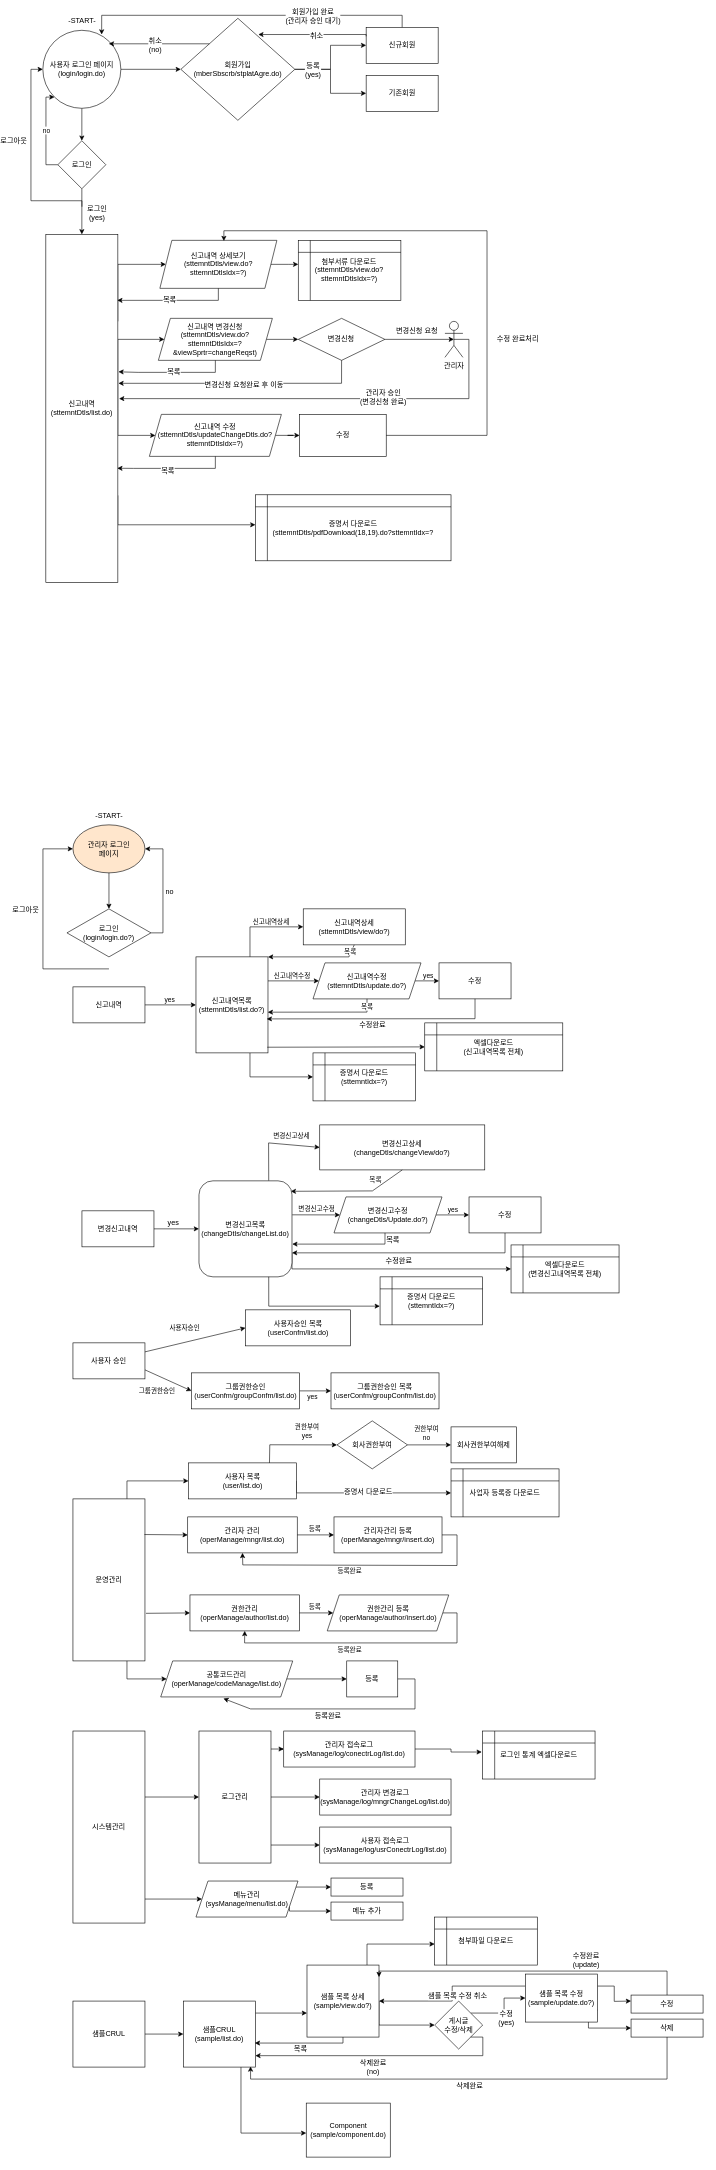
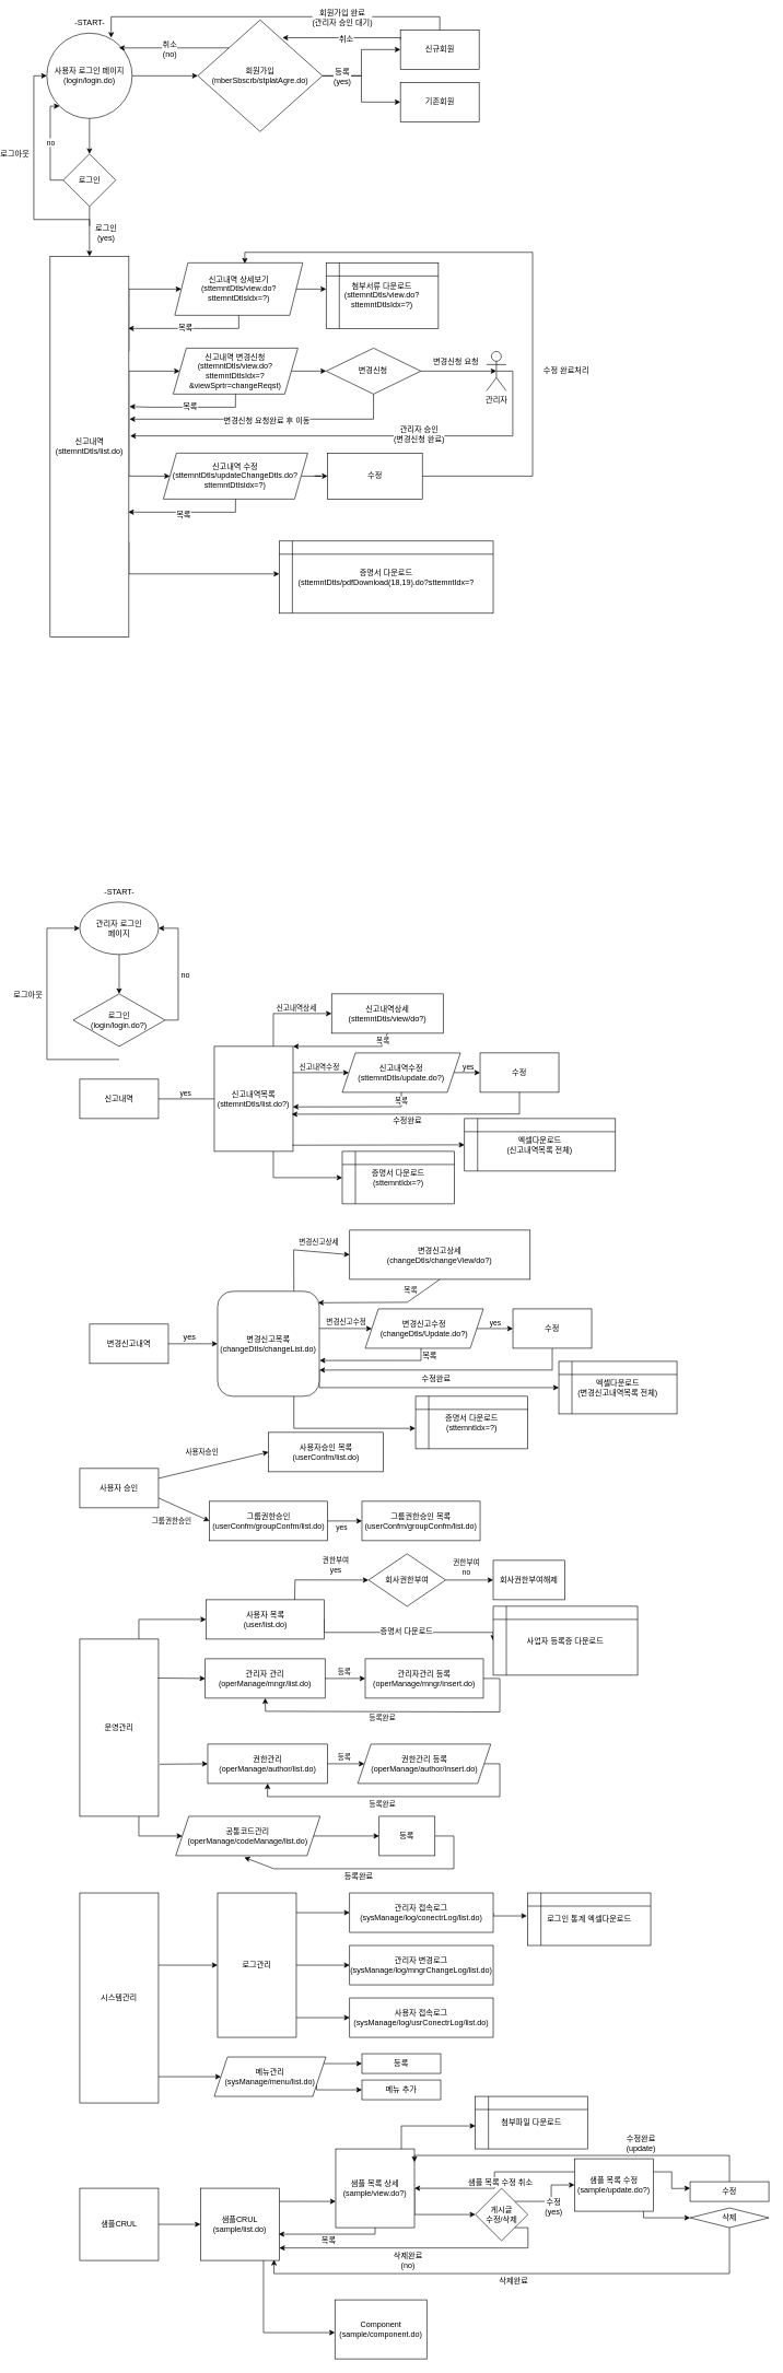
- <mxCell id="2" value="관리자 로그인&lt;div&gt;페이지&lt;/div&gt;" style="ellipse;whiteSpace=wrap;html=1;fillColor=#ffe6cc;" parent="1" vertex="1"><mxGeometry x="90" y="1374" width="120" height="80" as="geometry" /></mxCell>
+ <mxCell id="2" value="관리자 로그인&lt;div&gt;페이지&lt;/div&gt;" style="ellipse;whiteSpace=wrap;html=1;" parent="1" vertex="1"><mxGeometry x="90" y="1374" width="120" height="80" as="geometry" /></mxCell>
- <mxCell id="27" value="" style="endArrow=classic;html=1;rounded=0;exitX=1;exitY=0.5;exitDx=0;exitDy=0;entryX=0;entryY=0.5;entryDx=0;entryDy=0;" parent="1" source="26" target="67" edge="1"><mxGeometry width="50" height="50" relative="1" as="geometry"><mxPoint x="60" y="1684" as="sourcePoint" /><mxPoint x="270" y="1674" as="targetPoint" /></mxGeometry></mxCell>
+ <mxCell id="27" value="" style="endArrow=none;html=1;rounded=0;exitX=1;exitY=0.5;exitDx=0;exitDy=0;entryX=0;entryY=0.5;entryDx=0;entryDy=0;" parent="1" source="26" target="67" edge="1"><mxGeometry width="50" height="50" relative="1" as="geometry"><mxPoint x="60" y="1684" as="sourcePoint" /><mxPoint x="270" y="1674" as="targetPoint" /></mxGeometry></mxCell>
- <mxCell id="193" value="사업자 등록증 다운로드" style="shape=internalStorage;whiteSpace=wrap;html=1;backgroundOutline=1;strokeColor=default;align=center;verticalAlign=middle;fontFamily=Helvetica;fontSize=12;fontColor=default;fillColor=default;" parent="1" vertex="1"><mxGeometry x="720" y="2447.2" width="180" height="80" as="geometry" /></mxCell>
+ <mxCell id="193" value="사업자 등록증 다운로드" style="shape=internalStorage;whiteSpace=wrap;html=1;backgroundOutline=1;strokeColor=default;align=center;verticalAlign=middle;fontFamily=Helvetica;fontSize=12;fontColor=default;fillColor=default;" parent="1" vertex="1"><mxGeometry x="720" y="2447.2" width="220" height="105" as="geometry" /></mxCell>
- <mxCell id="98" value="관리자 접속로그&lt;div&gt;(sysManage/log/conectrLog/list.do)&lt;/div&gt;" style="whiteSpace=wrap;html=1;rounded=0;" parent="1" vertex="1"><mxGeometry x="441.25" y="2884" width="218.75" height="60" as="geometry" /></mxCell>
+ <mxCell id="98" value="관리자 접속로그&lt;div&gt;(sysManage/log/conectrLog/list.do)&lt;/div&gt;" style="whiteSpace=wrap;html=1;rounded=0;" parent="1" vertex="1"><mxGeometry x="501.25" y="2884" width="218.75" height="60" as="geometry" /></mxCell>
- <mxCell id="132" value="삭제" style="rounded=0;whiteSpace=wrap;html=1;strokeColor=default;align=center;verticalAlign=middle;fontFamily=Helvetica;fontSize=12;fontColor=default;fillColor=default;" parent="1" vertex="1"><mxGeometry x="1020" y="3364" width="120" height="30" as="geometry" /></mxCell>
+ <mxCell id="132" value="삭제" style="rhombus;whiteSpace=wrap;html=1;strokeColor=default;align=center;verticalAlign=middle;fontFamily=Helvetica;fontSize=12;fontColor=default;fillColor=default;" parent="1" vertex="1"><mxGeometry x="1020" y="3364" width="120" height="30" as="geometry" /></mxCell>
